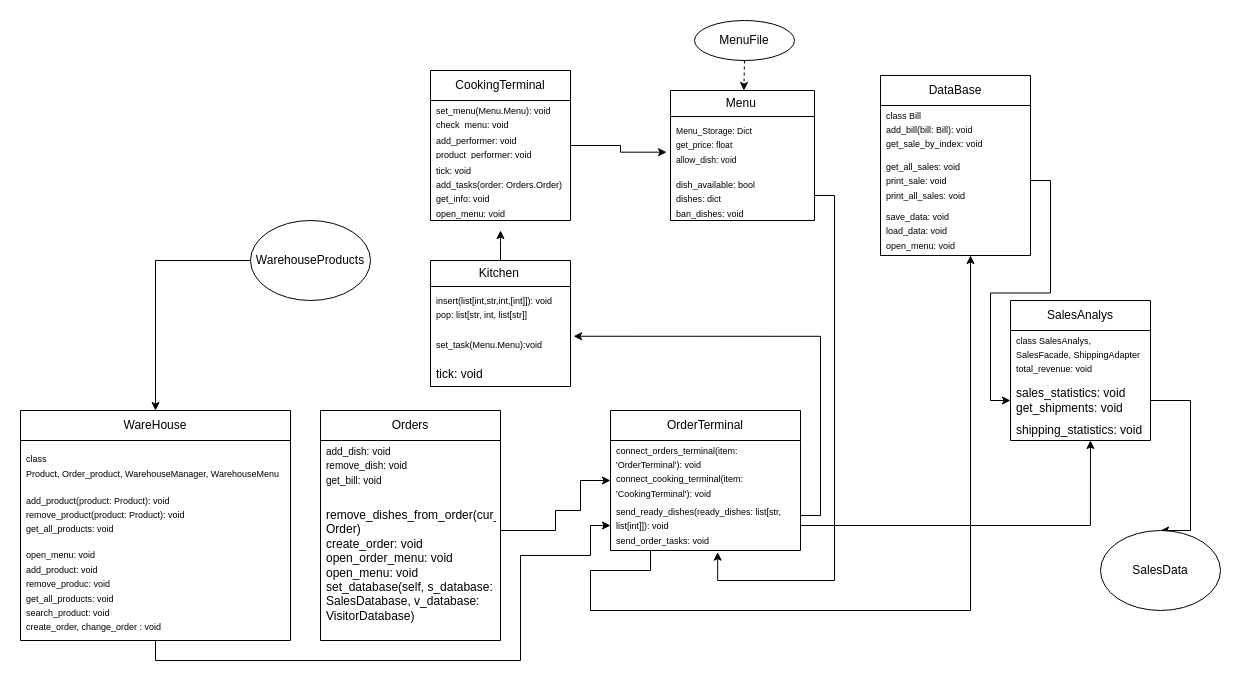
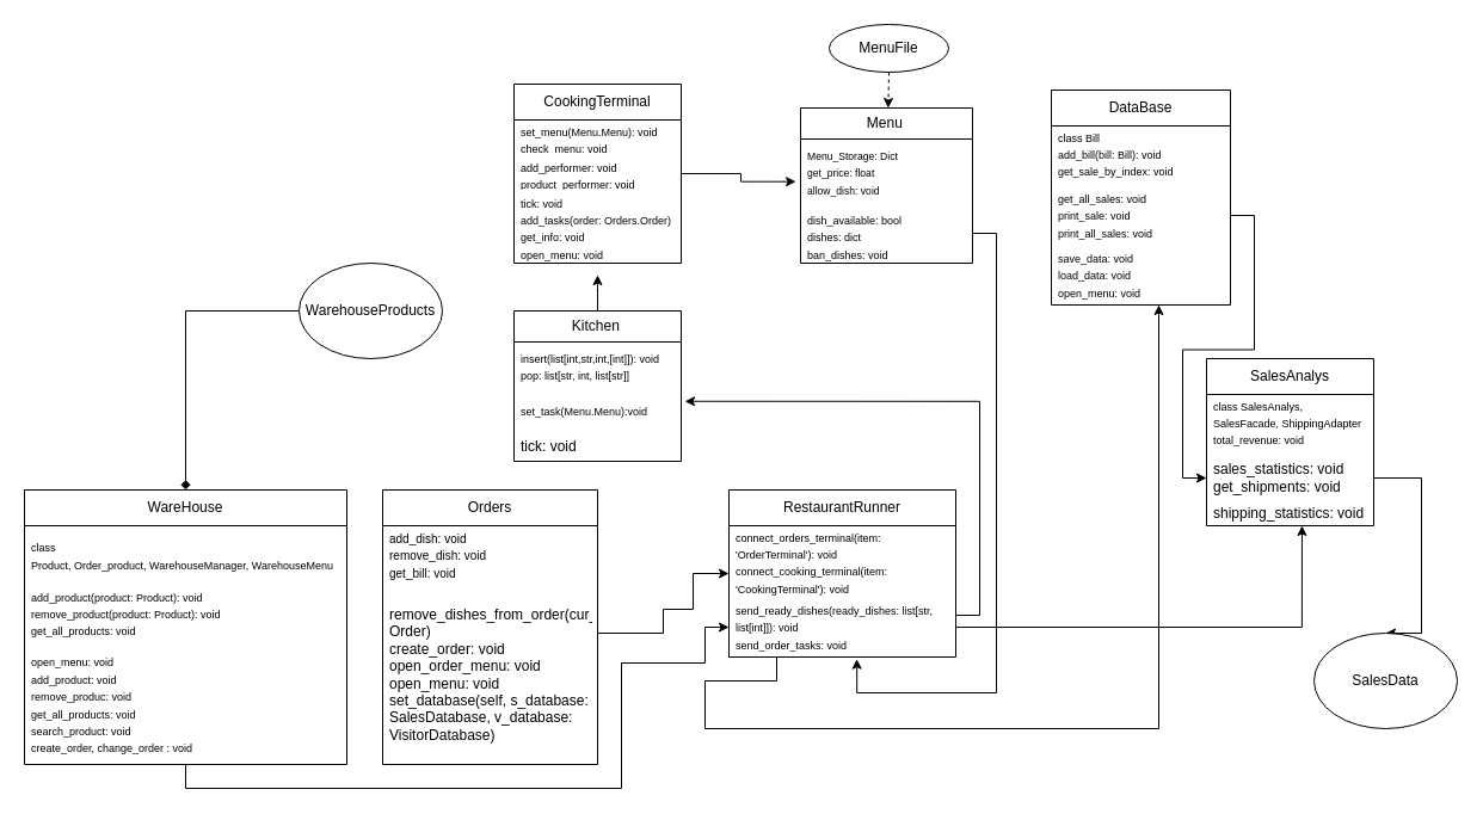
- <mxCell id="42" style="edgeStyle=orthogonalEdgeStyle;rounded=0;orthogonalLoop=1;jettySize=auto;html=1;exitX=0;exitY=0.5;exitDx=0;exitDy=0;" edge="1" parent="1" source="44" target="32"><mxGeometry relative="1" as="geometry"><mxPoint x="230" y="215" as="sourcePoint" /></mxGeometry></mxCell>
+ <mxCell id="42" style="edgeStyle=orthogonalEdgeStyle;rounded=0;orthogonalLoop=1;jettySize=auto;html=1;exitX=0;exitY=0.5;exitDx=0;exitDy=0;endArrow=diamond;" edge="1" parent="1" source="44" target="32"><mxGeometry relative="1" as="geometry"><mxPoint x="230" y="215" as="sourcePoint" /></mxGeometry></mxCell>
- <mxCell id="15" value="OrderTerminal" style="swimlane;fontStyle=0;childLayout=stackLayout;horizontal=1;startSize=30;horizontalStack=0;resizeParent=1;resizeParentMax=0;resizeLast=0;collapsible=1;marginBottom=0;whiteSpace=wrap;html=1;" vertex="1" parent="1"><mxGeometry x="610" y="410" width="190" height="140" as="geometry" /></mxCell>
+ <mxCell id="15" value="RestaurantRunner" style="swimlane;fontStyle=0;childLayout=stackLayout;horizontal=1;startSize=30;horizontalStack=0;resizeParent=1;resizeParentMax=0;resizeLast=0;collapsible=1;marginBottom=0;whiteSpace=wrap;html=1;" vertex="1" parent="1"><mxGeometry x="610" y="410" width="190" height="140" as="geometry" /></mxCell>
